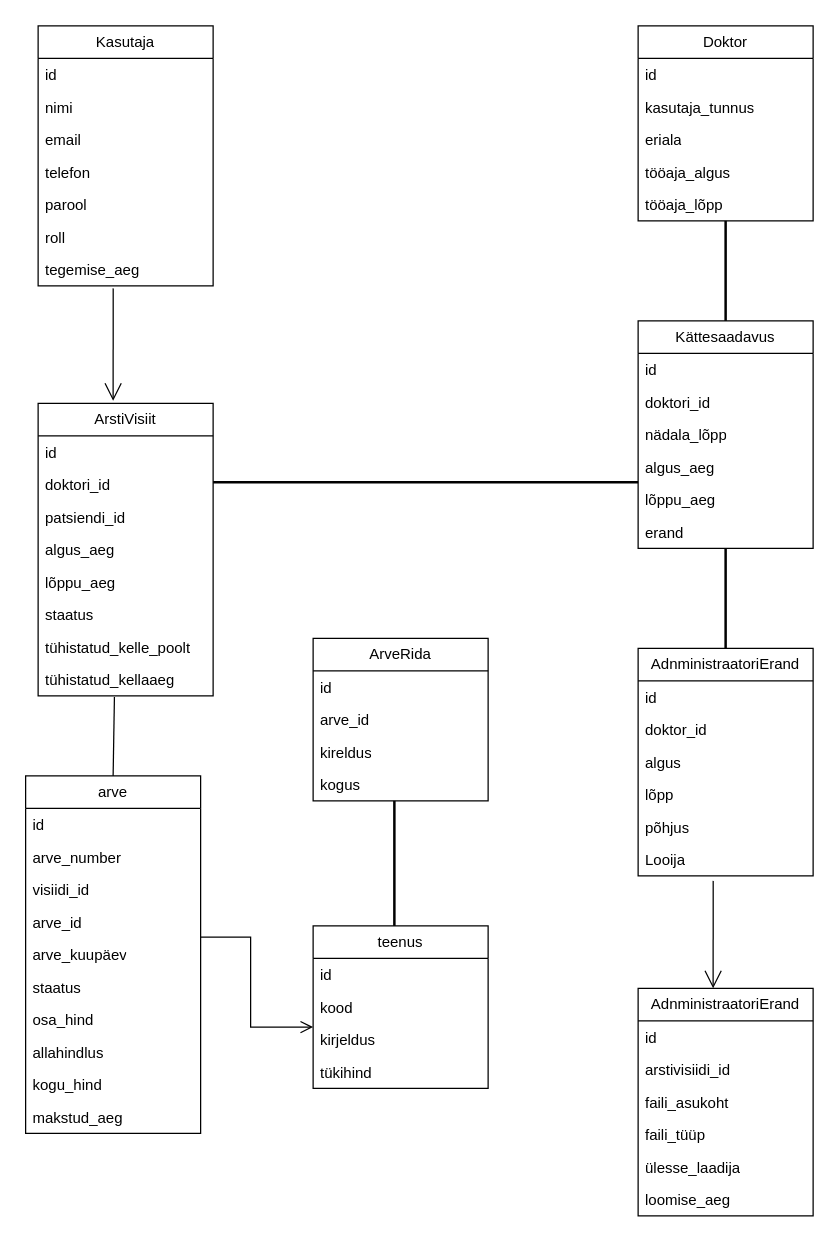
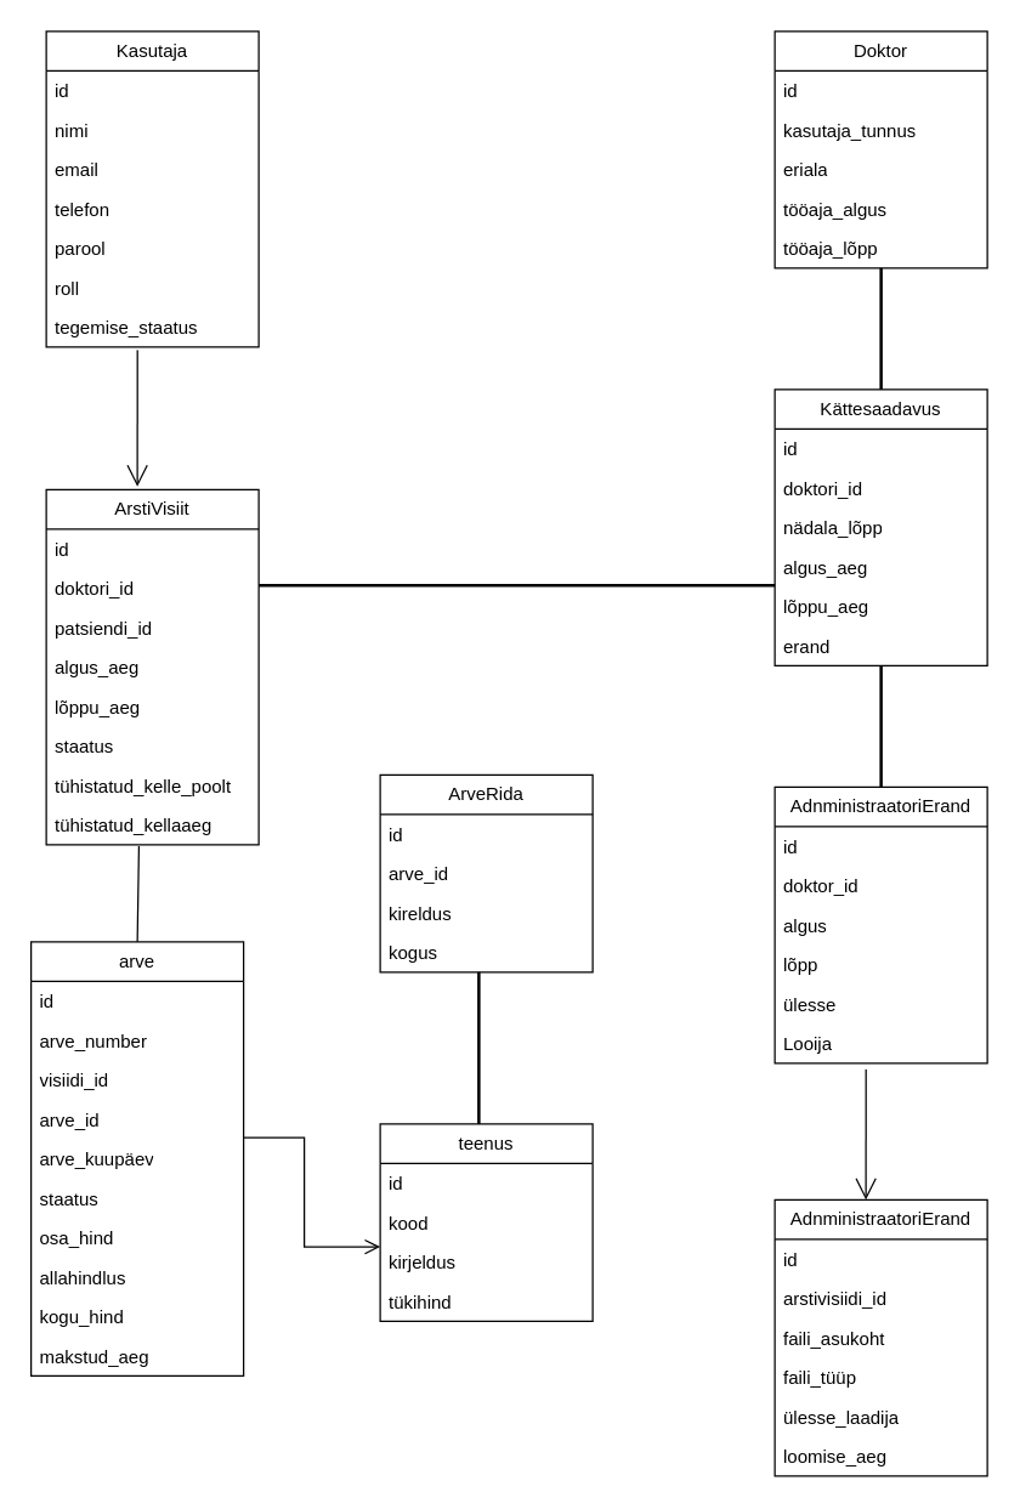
- <mxCell id="9" value="tegemise_aeg" style="text;strokeColor=none;fillColor=none;align=left;verticalAlign=top;spacingLeft=4;spacingRight=4;overflow=hidden;rotatable=0;points=[[0,0.5],[1,0.5]];portConstraint=eastwest;whiteSpace=wrap;html=1;" vertex="1" parent="2"><mxGeometry y="182" width="140" height="26" as="geometry" /></mxCell>
+ <mxCell id="9" value="tegemise_staatus" style="text;strokeColor=none;fillColor=none;align=left;verticalAlign=top;spacingLeft=4;spacingRight=4;overflow=hidden;rotatable=0;points=[[0,0.5],[1,0.5]];portConstraint=eastwest;whiteSpace=wrap;html=1;" vertex="1" parent="2"><mxGeometry y="182" width="140" height="26" as="geometry" /></mxCell>
- <mxCell id="26" value="põhjus" style="text;strokeColor=none;fillColor=none;align=left;verticalAlign=top;spacingLeft=4;spacingRight=4;overflow=hidden;rotatable=0;points=[[0,0.5],[1,0.5]];portConstraint=eastwest;whiteSpace=wrap;html=1;" vertex="1" parent="21"><mxGeometry y="130" width="140" height="26" as="geometry" /></mxCell>
+ <mxCell id="26" value="ülesse" style="text;strokeColor=none;fillColor=none;align=left;verticalAlign=top;spacingLeft=4;spacingRight=4;overflow=hidden;rotatable=0;points=[[0,0.5],[1,0.5]];portConstraint=eastwest;whiteSpace=wrap;html=1;" vertex="1" parent="21"><mxGeometry y="130" width="140" height="26" as="geometry" /></mxCell>
